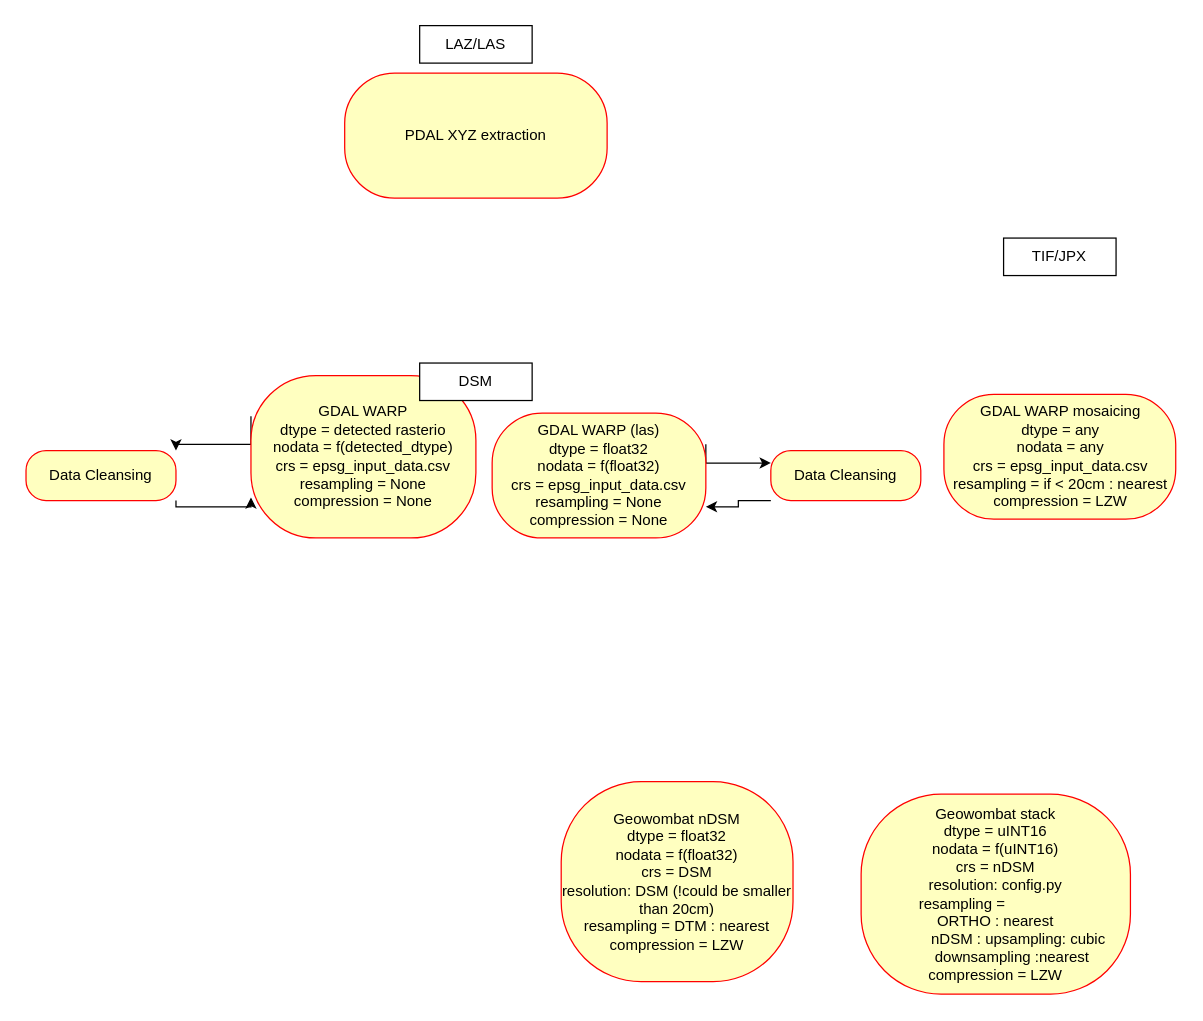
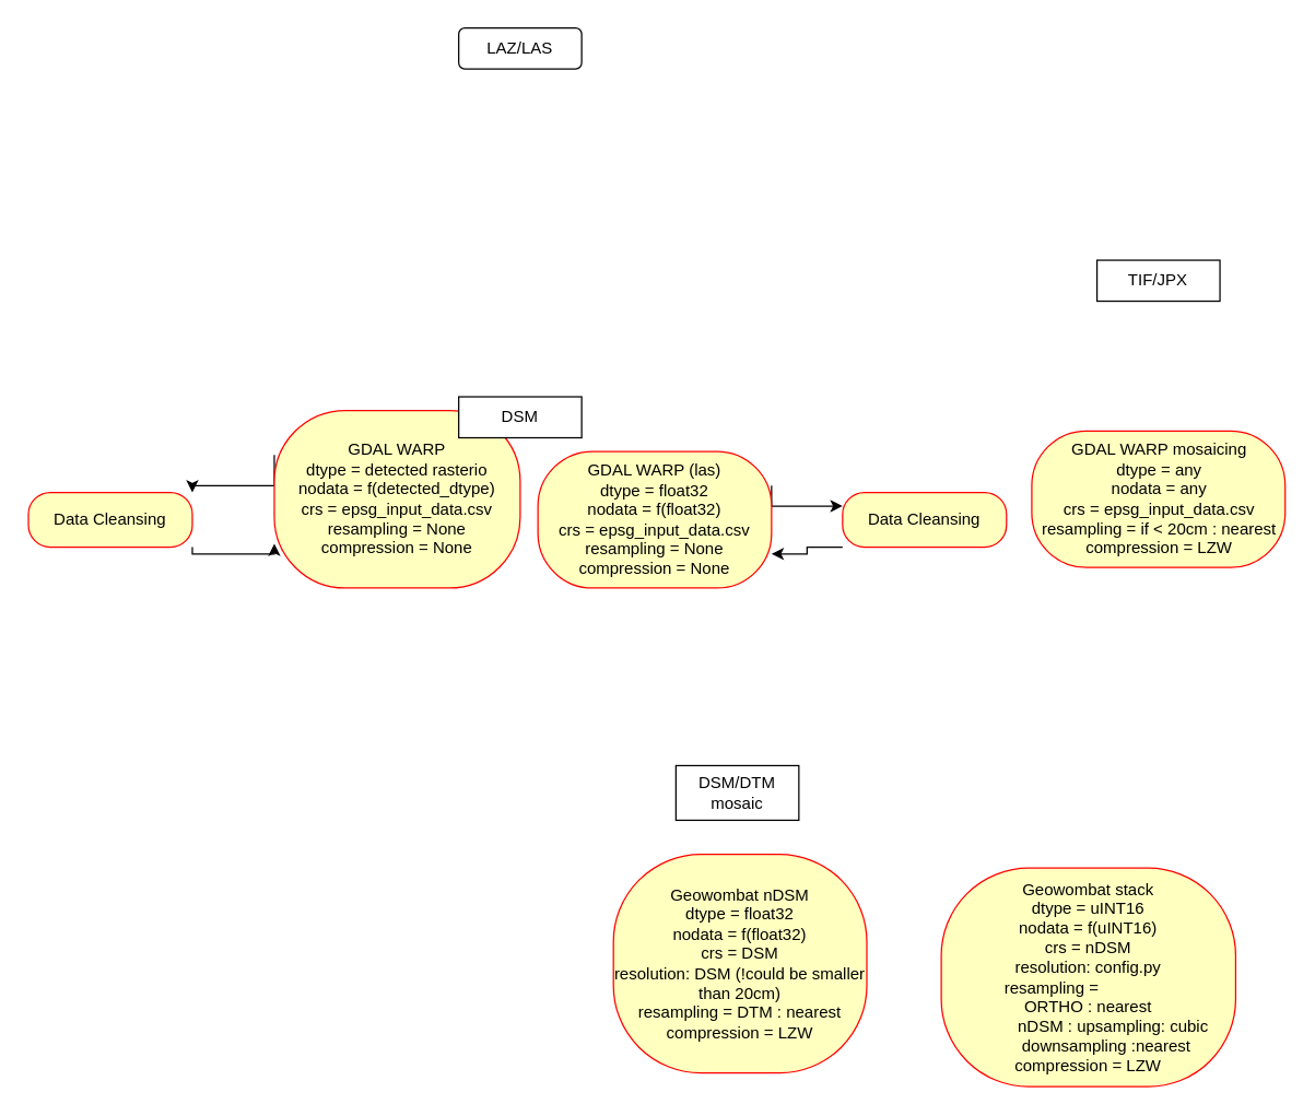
- <mxCell id="14" value="LAZ/LAS" style="rounded=0;whiteSpace=wrap;html=1;" vertex="1" parent="1"><mxGeometry x="335" y="20" width="90" height="30" as="geometry" /></mxCell>
+ <mxCell id="14" value="LAZ/LAS" style="whiteSpace=wrap;html=1;rounded=1;" vertex="1" parent="1"><mxGeometry x="335" y="20" width="90" height="30" as="geometry" /></mxCell>
- <mxCell id="6" value="PDAL XYZ extraction" style="rounded=1;whiteSpace=wrap;html=1;arcSize=40;fontColor=#000000;fillColor=#ffffc0;strokeColor=#ff0000;" vertex="1" parent="1"><mxGeometry x="275" y="58" width="210" height="100" as="geometry" /></mxCell>
+ <mxCell id="17" value="DSM/DTM mosaic" style="rounded=0;whiteSpace=wrap;html=1;" vertex="1" parent="1"><mxGeometry x="494" y="560" width="90" height="40" as="geometry" /></mxCell>
